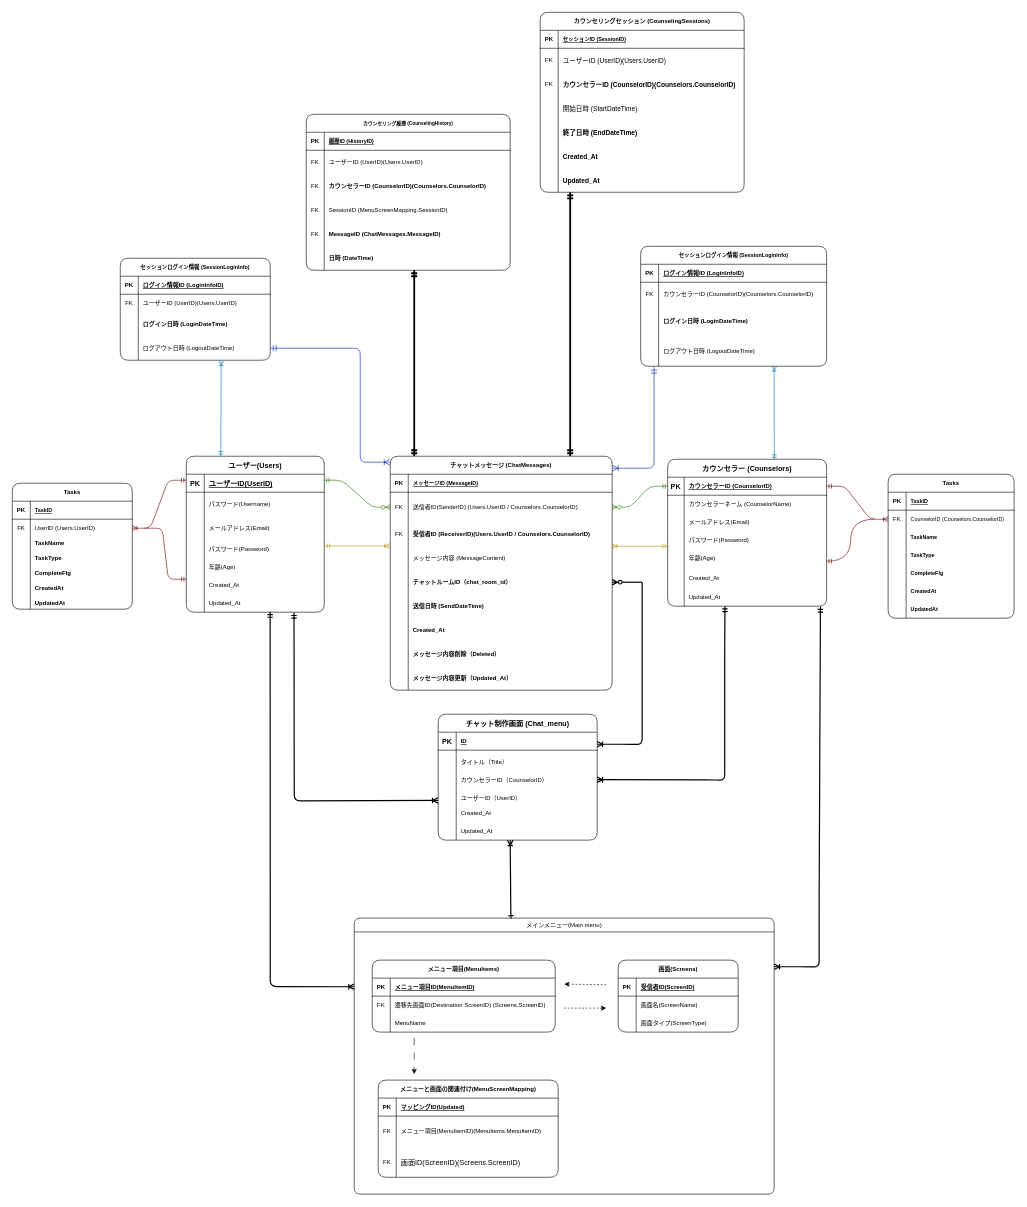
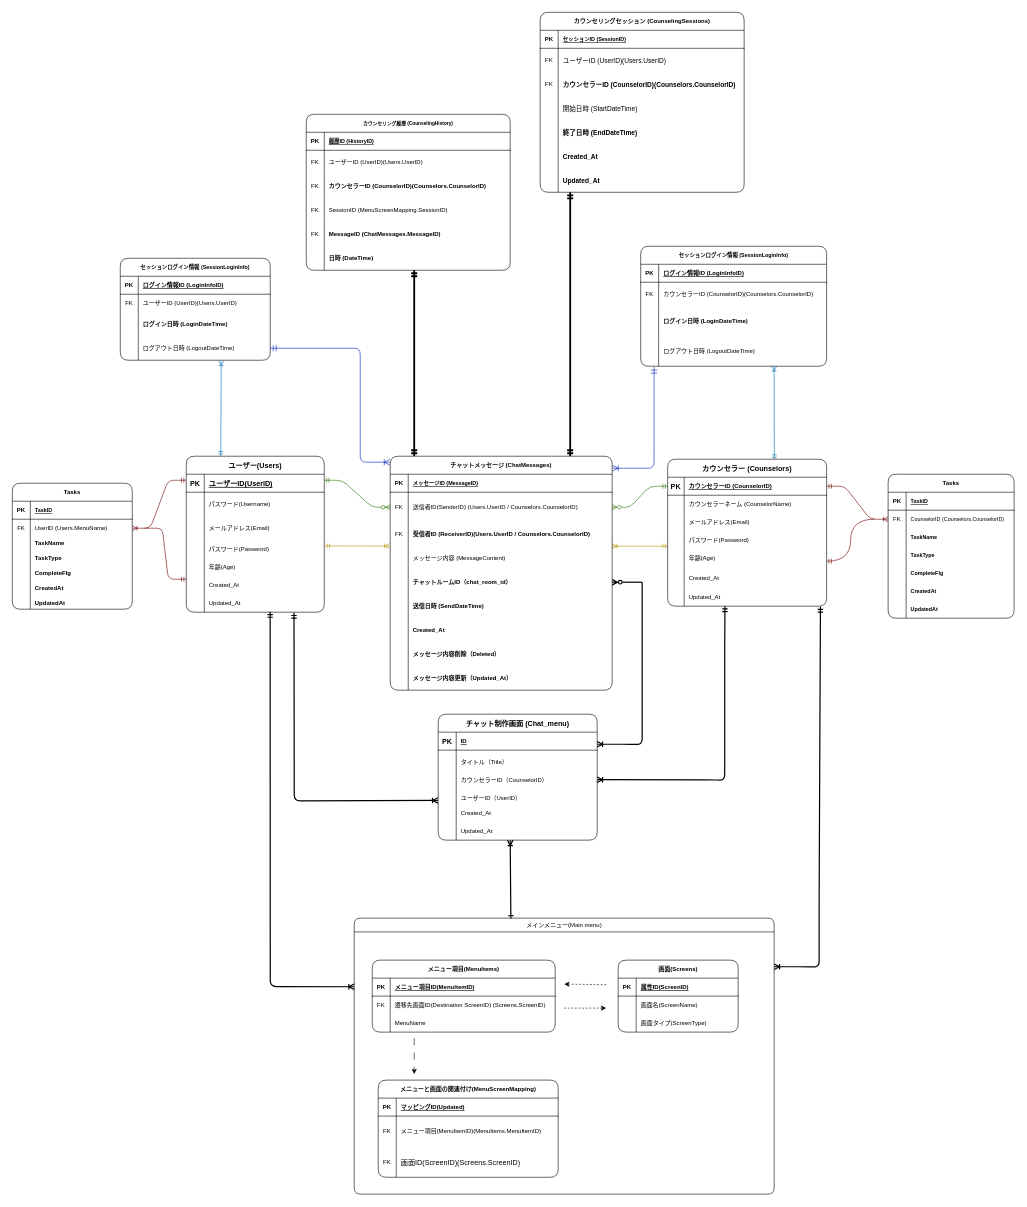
- <mxCell id="114" value="UserID (Users.UserID)" style="shape=partialRectangle;connectable=0;fillColor=none;top=0;left=0;bottom=0;right=0;align=left;spacingLeft=6;overflow=hidden;fontSize=10;rounded=1;" parent="112" vertex="1"><mxGeometry x="30" width="170" height="30" as="geometry"><mxRectangle width="170" height="30" as="alternateBounds" /></mxGeometry></mxCell>
+ <mxCell id="114" value="UserID (Users.MenuName)" style="shape=partialRectangle;connectable=0;fillColor=none;top=0;left=0;bottom=0;right=0;align=left;spacingLeft=6;overflow=hidden;fontSize=10;rounded=1;" parent="112" vertex="1"><mxGeometry x="30" width="170" height="30" as="geometry"><mxRectangle width="170" height="30" as="alternateBounds" /></mxGeometry></mxCell>
- <mxCell id="74" value="受信者ID(ScreenID)" style="shape=partialRectangle;connectable=0;fillColor=none;top=0;left=0;bottom=0;right=0;align=left;spacingLeft=6;fontStyle=5;overflow=hidden;fontSize=10;rounded=1;" parent="72" vertex="1"><mxGeometry x="30" width="170" height="30" as="geometry"><mxRectangle width="170" height="30" as="alternateBounds" /></mxGeometry></mxCell>
+ <mxCell id="74" value="属性ID(ScreenID)" style="shape=partialRectangle;connectable=0;fillColor=none;top=0;left=0;bottom=0;right=0;align=left;spacingLeft=6;fontStyle=5;overflow=hidden;fontSize=10;rounded=1;" parent="72" vertex="1"><mxGeometry x="30" width="170" height="30" as="geometry"><mxRectangle width="170" height="30" as="alternateBounds" /></mxGeometry></mxCell>
